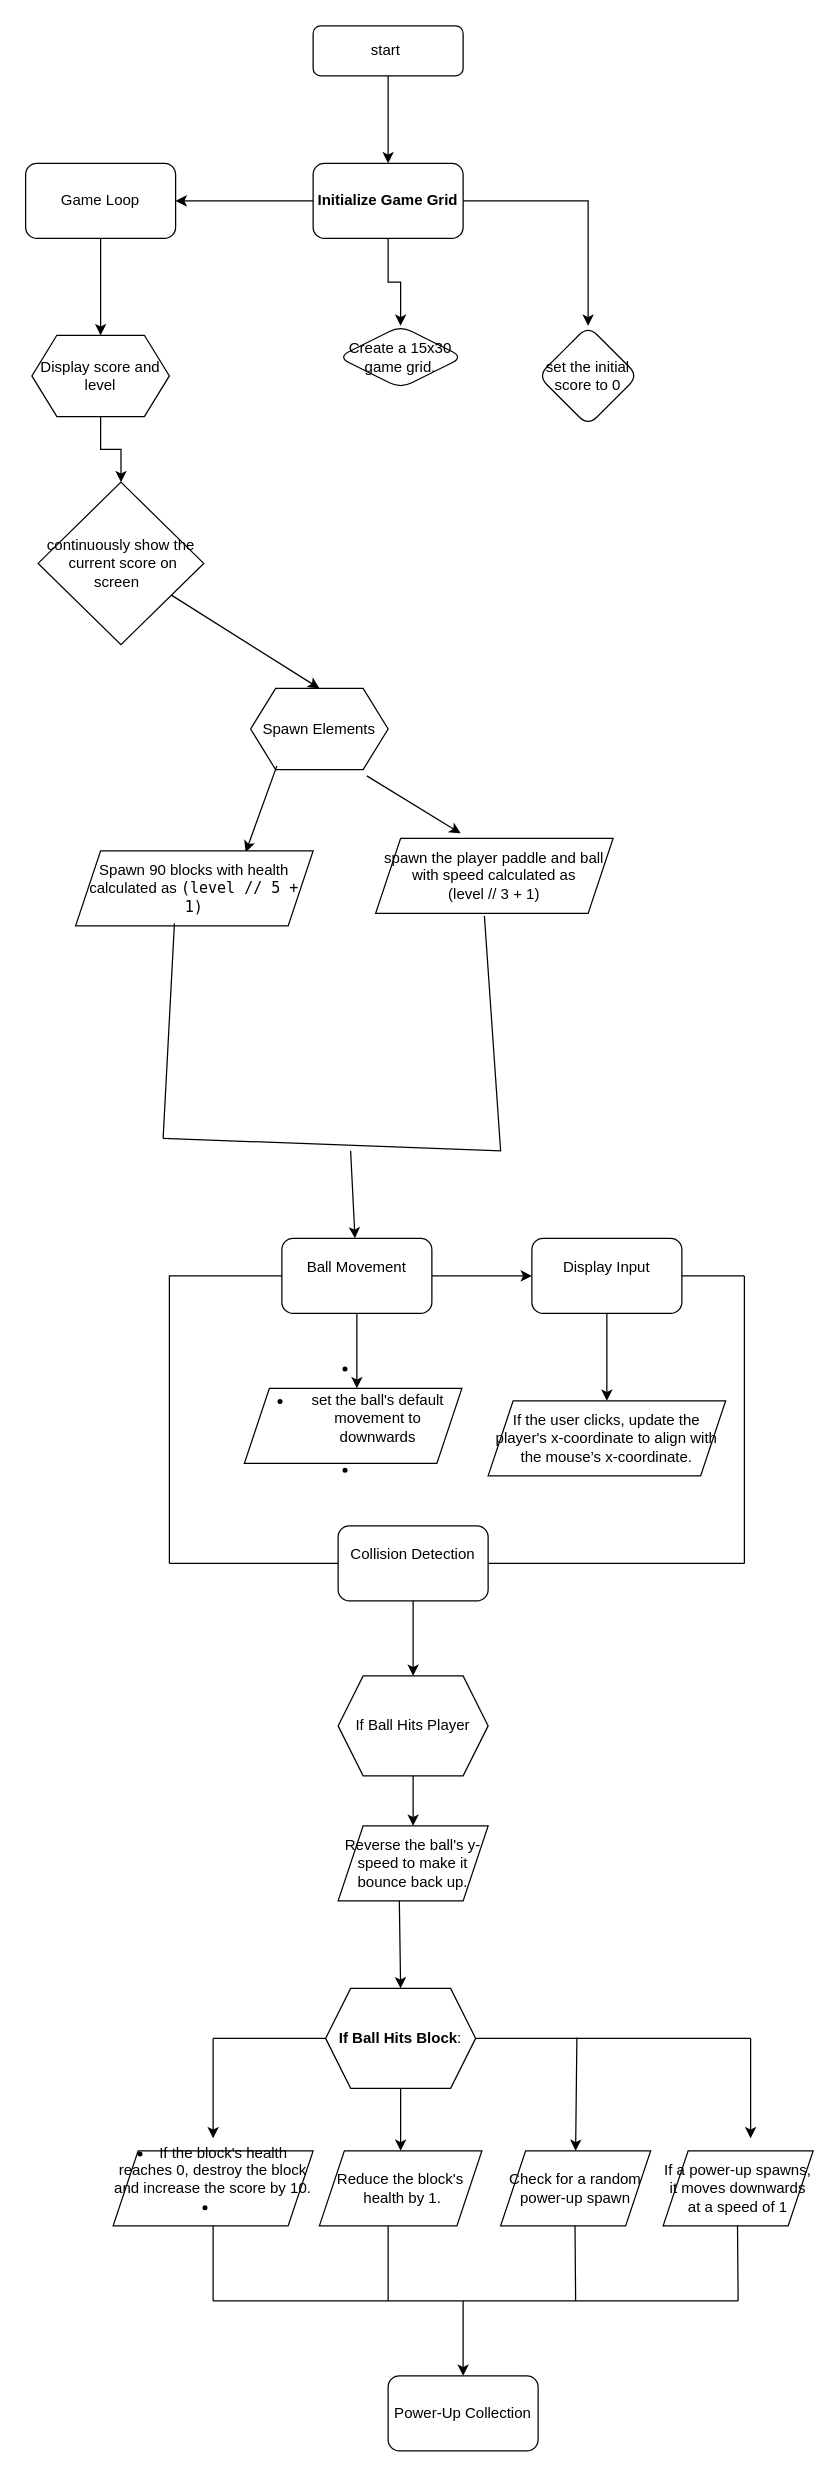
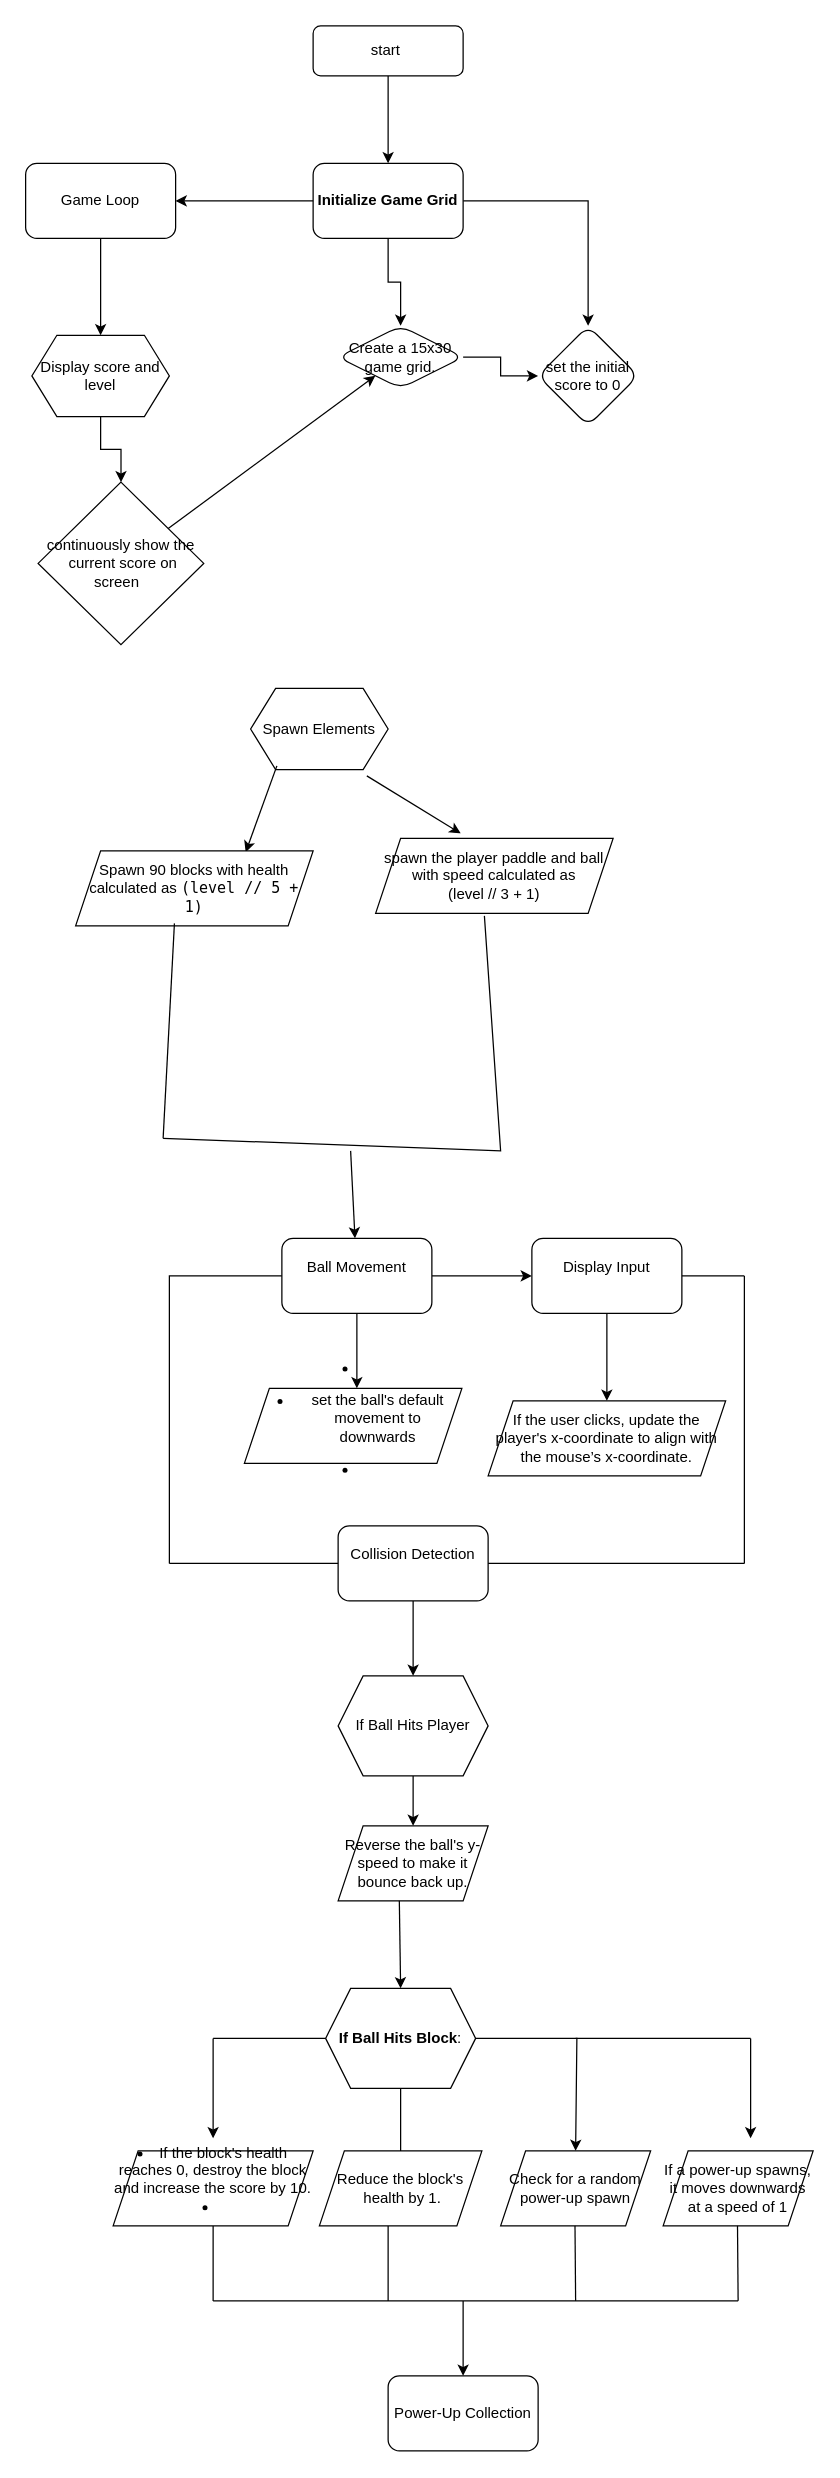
+ <mxCell id="7" value="" style="edgeStyle=orthogonalEdgeStyle;rounded=0;orthogonalLoop=1;jettySize=auto;html=1;" parent="1" source="8" target="9" edge="1"><mxGeometry relative="1" as="geometry" /></mxCell>
- <mxCell id="16" value="" style="endArrow=classic;html=1;rounded=0;entryX=0.5;entryY=0;entryDx=0;entryDy=0;" parent="1" source="14" target="15" edge="1"><mxGeometry width="50" height="50" relative="1" as="geometry"><mxPoint x="300" y="750" as="sourcePoint" /><mxPoint x="350" y="700" as="targetPoint" /></mxGeometry></mxCell>
+ <mxCell id="16" value="" style="endArrow=classic;html=1;rounded=0;" parent="1" source="14" target="8" edge="1"><mxGeometry width="50" height="50" relative="1" as="geometry"><mxPoint x="300" y="750" as="sourcePoint" /><mxPoint x="350" y="700" as="targetPoint" /></mxGeometry></mxCell>
- <mxCell id="44" value="" style="edgeStyle=orthogonalEdgeStyle;rounded=0;orthogonalLoop=1;jettySize=auto;html=1;" parent="1" source="46" target="47" edge="1"><mxGeometry relative="1" as="geometry" /></mxCell>
+ <mxCell id="44" value="" style="edgeStyle=orthogonalEdgeStyle;rounded=0;orthogonalLoop=1;jettySize=auto;html=1;endArrow=none;" parent="1" source="46" target="47" edge="1"><mxGeometry relative="1" as="geometry" /></mxCell>
